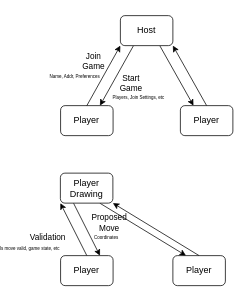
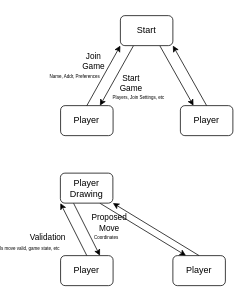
- <mxCell id="5" value="Host" style="rounded=1;whiteSpace=wrap;html=1;" vertex="1" parent="1"><mxGeometry x="100" y="20" width="70" height="40" as="geometry" /></mxCell>
+ <mxCell id="5" value="Start" style="rounded=1;whiteSpace=wrap;html=1;" vertex="1" parent="1"><mxGeometry x="100" y="20" width="70" height="40" as="geometry" /></mxCell>
